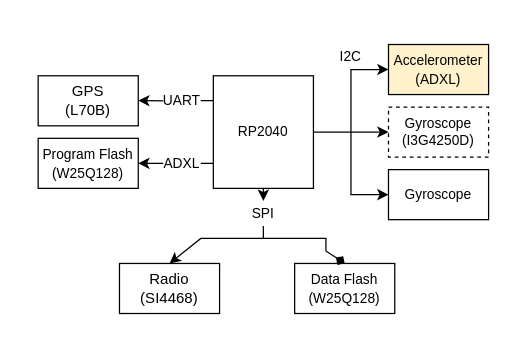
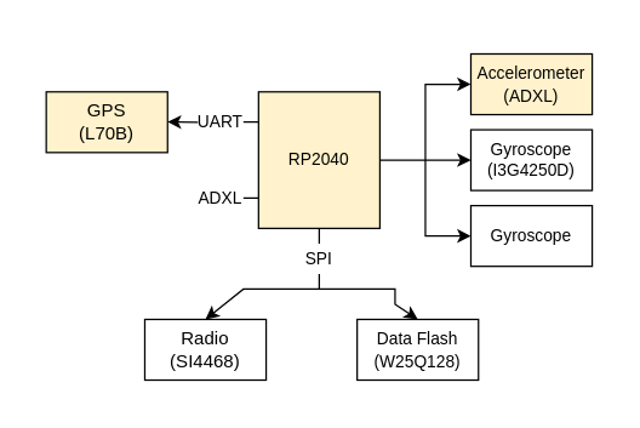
- <mxCell id="20" value="I2C" style="text;html=1;strokeColor=none;fillColor=none;align=center;verticalAlign=middle;whiteSpace=wrap;rounded=0;fontSize=11;" parent="1" vertex="1"><mxGeometry x="250" y="35" width="60" height="20" as="geometry" /></mxCell>
- <mxCell id="6" value="GPS&lt;br&gt;(L70B)" style="rounded=0;whiteSpace=wrap;html=1;" parent="1" vertex="1"><mxGeometry x="30" y="60" width="80" height="40" as="geometry" /></mxCell>
+ <mxCell id="6" value="GPS&lt;br&gt;(L70B)" style="rounded=0;whiteSpace=wrap;html=1;fillColor=#fff2cc;" parent="1" vertex="1"><mxGeometry x="30" y="60" width="80" height="40" as="geometry" /></mxCell>
- <mxCell id="3" value="&lt;font style=&quot;font-size: 11px;&quot;&gt;RP2040&lt;/font&gt;" style="rounded=0;whiteSpace=wrap;html=1;" parent="1" vertex="1"><mxGeometry x="170" y="60" width="80" height="90" as="geometry" /></mxCell>
+ <mxCell id="3" value="&lt;font style=&quot;font-size: 11px;&quot;&gt;RP2040&lt;/font&gt;" style="rounded=0;whiteSpace=wrap;html=1;fillColor=#fff2cc;" parent="1" vertex="1"><mxGeometry x="170" y="60" width="80" height="90" as="geometry" /></mxCell>
- <mxCell id="15" value="&lt;div style=&quot;font-size: 11px;&quot;&gt;&lt;font style=&quot;font-size: 11px;&quot;&gt;Gyroscope&lt;/font&gt;&lt;/div&gt;&lt;div style=&quot;font-size: 11px;&quot;&gt;&lt;font style=&quot;font-size: 11px;&quot;&gt;(I3G4250D)&lt;br&gt;&lt;/font&gt;&lt;/div&gt;" style="rounded=0;whiteSpace=wrap;html=1;dashed=1;" parent="1" vertex="1"><mxGeometry x="310" y="85" width="80" height="40" as="geometry" /></mxCell>
+ <mxCell id="15" value="&lt;div style=&quot;font-size: 11px;&quot;&gt;&lt;font style=&quot;font-size: 11px;&quot;&gt;Gyroscope&lt;/font&gt;&lt;/div&gt;&lt;div style=&quot;font-size: 11px;&quot;&gt;&lt;font style=&quot;font-size: 11px;&quot;&gt;(I3G4250D)&lt;br&gt;&lt;/font&gt;&lt;/div&gt;" style="rounded=0;whiteSpace=wrap;html=1;" parent="1" vertex="1"><mxGeometry x="310" y="85" width="80" height="40" as="geometry" /></mxCell>
- <mxCell id="4" value="&lt;font style=&quot;font-size: 11px;&quot;&gt;Program Flash&lt;br&gt;(W25Q128)&lt;/font&gt;" style="rounded=0;whiteSpace=wrap;html=1;" parent="1" vertex="1"><mxGeometry x="30" y="110" width="80" height="40" as="geometry" /></mxCell>
- <mxCell id="5" value="" style="endArrow=classic;html=1;rounded=0;fontSize=11;startArrow=none;" parent="1" source="21" target="4" edge="1"><mxGeometry relative="1" as="geometry"><mxPoint x="170" y="130" as="sourcePoint" /><mxPoint x="240" y="130" as="targetPoint" /></mxGeometry></mxCell>
- <mxCell id="11" value="" style="endArrow=classic;html=1;rounded=0;fontSize=11;strokeColor=default;entryX=0.5;entryY=0;entryDx=0;entryDy=0;exitX=0.5;exitY=1;exitDx=0;exitDy=0;" parent="1" source="3" target="10" edge="1"><mxGeometry width="50" height="50" relative="1" as="geometry"><mxPoint x="250" y="130.02" as="sourcePoint" /><mxPoint x="330" y="150" as="targetPoint" /><Array as="points" /></mxGeometry></mxCell>
+ <mxCell id="11" value="" style="endArrow=none;html=1;rounded=0;fontSize=11;strokeColor=default;entryX=0.5;entryY=0;entryDx=0;entryDy=0;exitX=0.5;exitY=1;exitDx=0;exitDy=0;" parent="1" source="3" target="10" edge="1"><mxGeometry width="50" height="50" relative="1" as="geometry"><mxPoint x="250" y="130.02" as="sourcePoint" /><mxPoint x="330" y="150" as="targetPoint" /><Array as="points" /></mxGeometry></mxCell>
- <mxCell id="9" value="" style="endArrow=diamond;html=1;rounded=0;fontSize=11;strokeColor=default;entryX=0.5;entryY=0;entryDx=0;entryDy=0;exitX=0.5;exitY=1;exitDx=0;exitDy=0;startArrow=none;" parent="1" source="10" target="8" edge="1"><mxGeometry width="50" height="50" relative="1" as="geometry"><mxPoint x="260" y="130" as="sourcePoint" /><mxPoint x="300" y="110" as="targetPoint" /><Array as="points"><mxPoint x="210" y="190" /><mxPoint x="260" y="190" /><mxPoint x="260" y="200" /></Array></mxGeometry></mxCell>
+ <mxCell id="9" value="" style="endArrow=classic;html=1;rounded=0;fontSize=11;strokeColor=default;entryX=0.5;entryY=0;entryDx=0;entryDy=0;exitX=0.5;exitY=1;exitDx=0;exitDy=0;startArrow=none;" parent="1" source="10" target="8" edge="1"><mxGeometry width="50" height="50" relative="1" as="geometry"><mxPoint x="260" y="130" as="sourcePoint" /><mxPoint x="300" y="110" as="targetPoint" /><Array as="points"><mxPoint x="210" y="190" /><mxPoint x="260" y="190" /><mxPoint x="260" y="200" /></Array></mxGeometry></mxCell>
